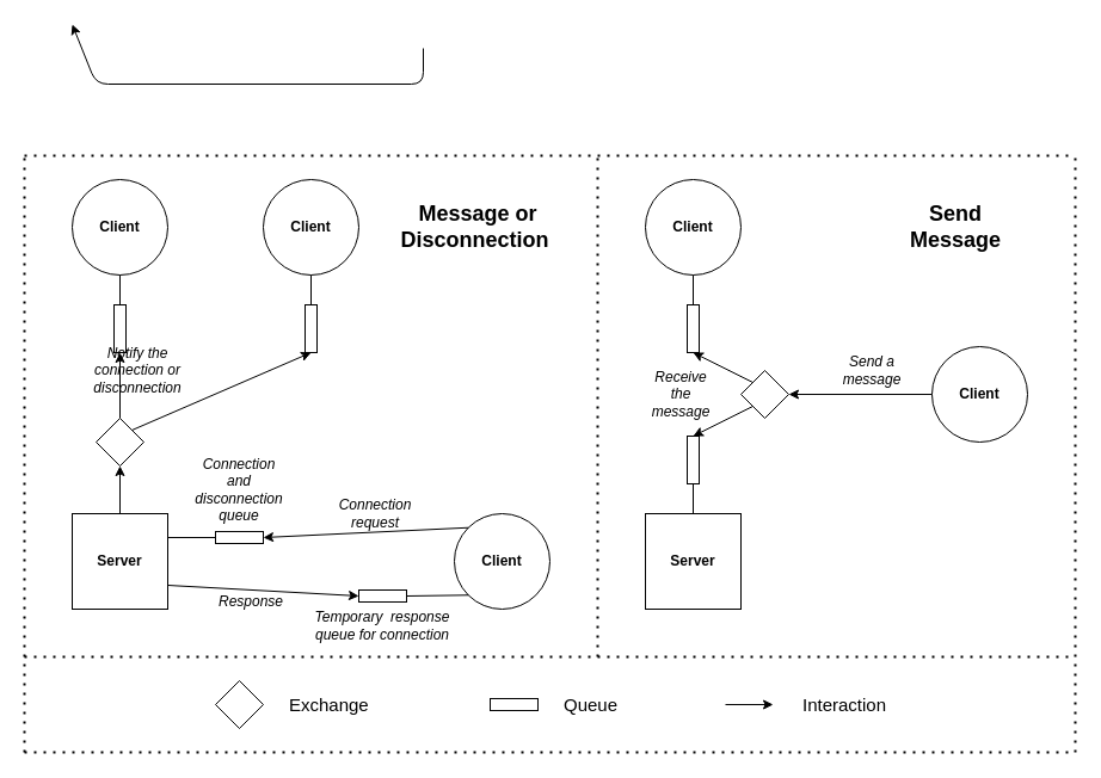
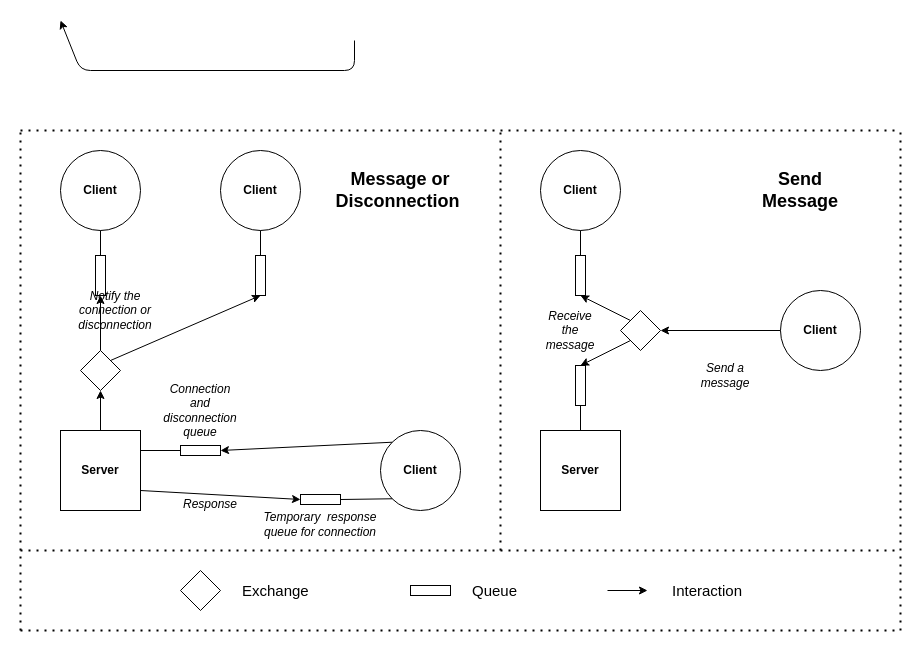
- <mxCell id="44" value="&lt;i&gt;Send a message&lt;br&gt;&lt;/i&gt;" style="text;html=1;strokeColor=none;fillColor=none;align=center;verticalAlign=middle;whiteSpace=wrap;rounded=0;" vertex="1" parent="1"><mxGeometry x="710" y="300" width="40" height="20" as="geometry" /></mxCell>
+ <mxCell id="44" value="&lt;i&gt;Send a message&lt;br&gt;&lt;/i&gt;" style="text;html=1;strokeColor=none;fillColor=none;align=center;verticalAlign=middle;whiteSpace=wrap;rounded=0;" vertex="1" parent="1"><mxGeometry x="705" y="365" width="40" height="20" as="geometry" /></mxCell>
- <mxCell id="16" value="&lt;i&gt;Connection request&lt;/i&gt;" style="text;html=1;strokeColor=none;fillColor=none;align=center;verticalAlign=middle;whiteSpace=wrap;rounded=0;" vertex="1" parent="1"><mxGeometry x="294" y="420" width="40" height="20" as="geometry" /></mxCell>
